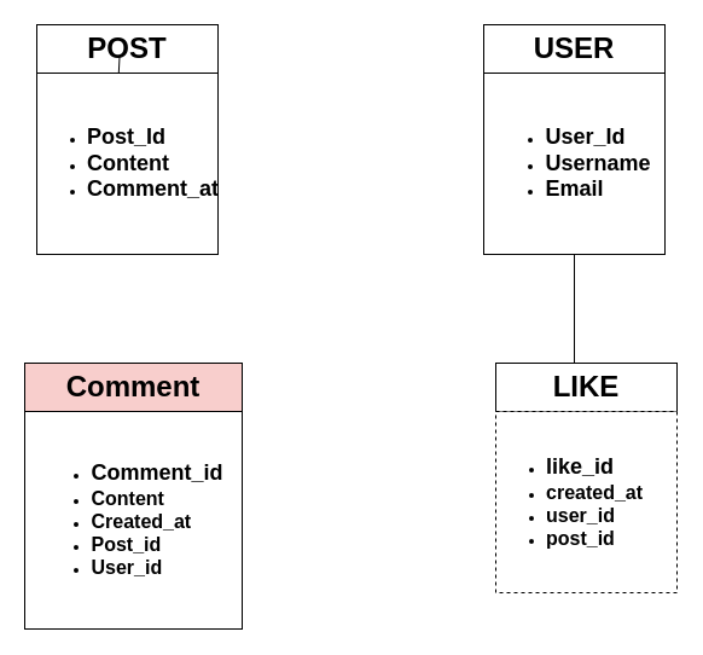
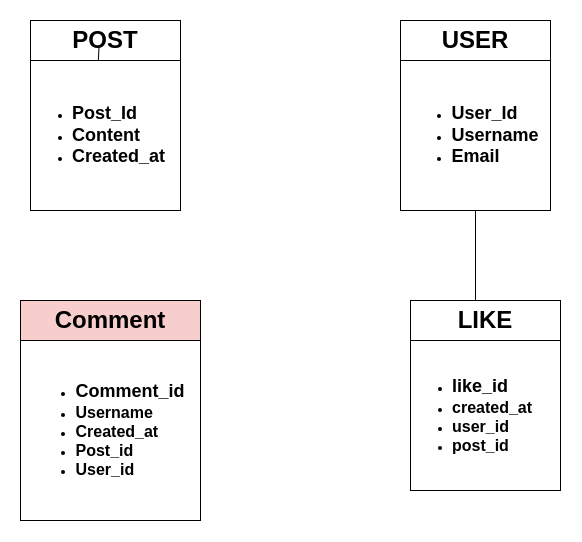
- <mxCell id="12" value="&lt;ul&gt;&lt;li&gt;&lt;b&gt;&lt;font style=&quot;font-size: 18px;&quot;&gt;Post_Id&lt;/font&gt;&lt;/b&gt;&lt;/li&gt;&lt;li&gt;&lt;b&gt;&lt;font style=&quot;font-size: 18px;&quot;&gt;Content&lt;/font&gt;&lt;/b&gt;&lt;/li&gt;&lt;li&gt;&lt;b&gt;&lt;font style=&quot;font-size: 18px;&quot;&gt;Comment_at&lt;/font&gt;&lt;/b&gt;&lt;/li&gt;&lt;/ul&gt;" style="whiteSpace=wrap;html=1;aspect=fixed;align=left;" vertex="1" parent="1"><mxGeometry x="30" y="60" width="150" height="150" as="geometry" /></mxCell>
+ <mxCell id="12" value="&lt;ul&gt;&lt;li&gt;&lt;b&gt;&lt;font style=&quot;font-size: 18px;&quot;&gt;Post_Id&lt;/font&gt;&lt;/b&gt;&lt;/li&gt;&lt;li&gt;&lt;b&gt;&lt;font style=&quot;font-size: 18px;&quot;&gt;Content&lt;/font&gt;&lt;/b&gt;&lt;/li&gt;&lt;li&gt;&lt;b&gt;&lt;font style=&quot;font-size: 18px;&quot;&gt;Created_at&lt;/font&gt;&lt;/b&gt;&lt;/li&gt;&lt;/ul&gt;" style="whiteSpace=wrap;html=1;aspect=fixed;align=left;" vertex="1" parent="1"><mxGeometry x="30" y="60" width="150" height="150" as="geometry" /></mxCell>
- <mxCell id="9" value="&lt;ul&gt;&lt;li&gt;&lt;b&gt;&lt;font style=&quot;font-size: 18px;&quot;&gt;like_id&lt;/font&gt;&lt;/b&gt;&lt;/li&gt;&lt;li&gt;&lt;b&gt;&lt;font size=&quot;3&quot;&gt;created_at&lt;/font&gt;&lt;/b&gt;&lt;/li&gt;&lt;li&gt;&lt;b&gt;&lt;font size=&quot;3&quot;&gt;user_id&lt;/font&gt;&lt;/b&gt;&lt;/li&gt;&lt;li&gt;&lt;b&gt;&lt;font size=&quot;3&quot;&gt;post_id&lt;/font&gt;&lt;/b&gt;&lt;/li&gt;&lt;/ul&gt;" style="whiteSpace=wrap;html=1;aspect=fixed;align=left;dashed=1;" vertex="1" parent="1"><mxGeometry x="410" y="340" width="150" height="150" as="geometry" /></mxCell>
+ <mxCell id="9" value="&lt;ul&gt;&lt;li&gt;&lt;b&gt;&lt;font style=&quot;font-size: 18px;&quot;&gt;like_id&lt;/font&gt;&lt;/b&gt;&lt;/li&gt;&lt;li&gt;&lt;b&gt;&lt;font size=&quot;3&quot;&gt;created_at&lt;/font&gt;&lt;/b&gt;&lt;/li&gt;&lt;li&gt;&lt;b&gt;&lt;font size=&quot;3&quot;&gt;user_id&lt;/font&gt;&lt;/b&gt;&lt;/li&gt;&lt;li&gt;&lt;b&gt;&lt;font size=&quot;3&quot;&gt;post_id&lt;/font&gt;&lt;/b&gt;&lt;/li&gt;&lt;/ul&gt;" style="whiteSpace=wrap;html=1;aspect=fixed;align=left;" vertex="1" parent="1"><mxGeometry x="410" y="340" width="150" height="150" as="geometry" /></mxCell>
- <mxCell id="7" value="&lt;div style=&quot;text-align: left;&quot;&gt;&lt;ul&gt;&lt;li&gt;&lt;span style=&quot;background-color: initial;&quot;&gt;&lt;font style=&quot;font-size: 18px;&quot;&gt;&lt;b&gt;Comment_id&lt;/b&gt;&lt;/font&gt;&lt;/span&gt;&lt;/li&gt;&lt;li&gt;&lt;span style=&quot;background-color: initial;&quot;&gt;&lt;font size=&quot;3&quot;&gt;&lt;b&gt;Content&lt;/b&gt;&lt;/font&gt;&lt;/span&gt;&lt;/li&gt;&lt;li&gt;&lt;span style=&quot;background-color: initial;&quot;&gt;&lt;font size=&quot;3&quot;&gt;&lt;b&gt;Created_at&lt;/b&gt;&lt;/font&gt;&lt;/span&gt;&lt;/li&gt;&lt;li&gt;&lt;span style=&quot;background-color: initial;&quot;&gt;&lt;font size=&quot;3&quot;&gt;&lt;b&gt;Post_id&lt;/b&gt;&lt;/font&gt;&lt;/span&gt;&lt;/li&gt;&lt;li&gt;&lt;span style=&quot;background-color: initial;&quot;&gt;&lt;font size=&quot;3&quot;&gt;&lt;b&gt;User_id&lt;/b&gt;&lt;/font&gt;&lt;/span&gt;&lt;/li&gt;&lt;/ul&gt;&lt;/div&gt;" style="whiteSpace=wrap;html=1;aspect=fixed;" vertex="1" parent="1"><mxGeometry x="20" y="340" width="180" height="180" as="geometry" /></mxCell>
+ <mxCell id="7" value="&lt;div style=&quot;text-align: left;&quot;&gt;&lt;ul&gt;&lt;li&gt;&lt;span style=&quot;background-color: initial;&quot;&gt;&lt;font style=&quot;font-size: 18px;&quot;&gt;&lt;b&gt;Comment_id&lt;/b&gt;&lt;/font&gt;&lt;/span&gt;&lt;/li&gt;&lt;li&gt;&lt;span style=&quot;background-color: initial;&quot;&gt;&lt;font size=&quot;3&quot;&gt;&lt;b&gt;Username&lt;/b&gt;&lt;/font&gt;&lt;/span&gt;&lt;/li&gt;&lt;li&gt;&lt;span style=&quot;background-color: initial;&quot;&gt;&lt;font size=&quot;3&quot;&gt;&lt;b&gt;Created_at&lt;/b&gt;&lt;/font&gt;&lt;/span&gt;&lt;/li&gt;&lt;li&gt;&lt;span style=&quot;background-color: initial;&quot;&gt;&lt;font size=&quot;3&quot;&gt;&lt;b&gt;Post_id&lt;/b&gt;&lt;/font&gt;&lt;/span&gt;&lt;/li&gt;&lt;li&gt;&lt;span style=&quot;background-color: initial;&quot;&gt;&lt;font size=&quot;3&quot;&gt;&lt;b&gt;User_id&lt;/b&gt;&lt;/font&gt;&lt;/span&gt;&lt;/li&gt;&lt;/ul&gt;&lt;/div&gt;" style="whiteSpace=wrap;html=1;aspect=fixed;" vertex="1" parent="1"><mxGeometry x="20" y="340" width="180" height="180" as="geometry" /></mxCell>
